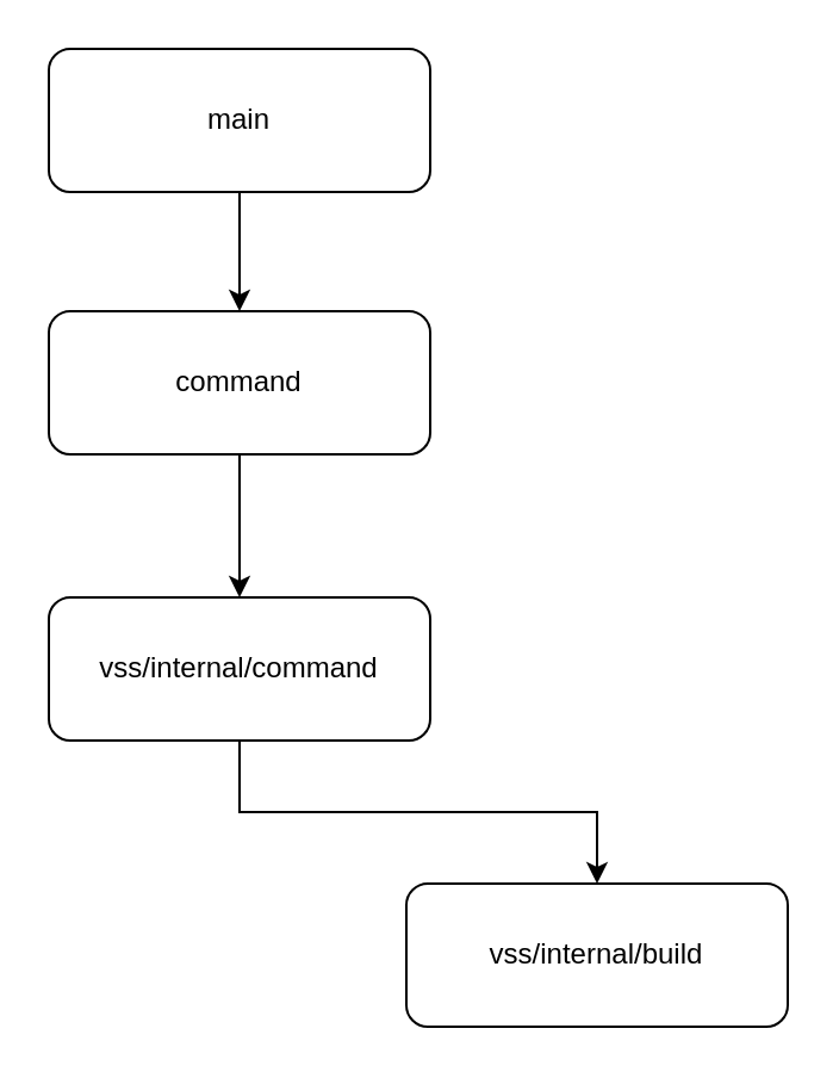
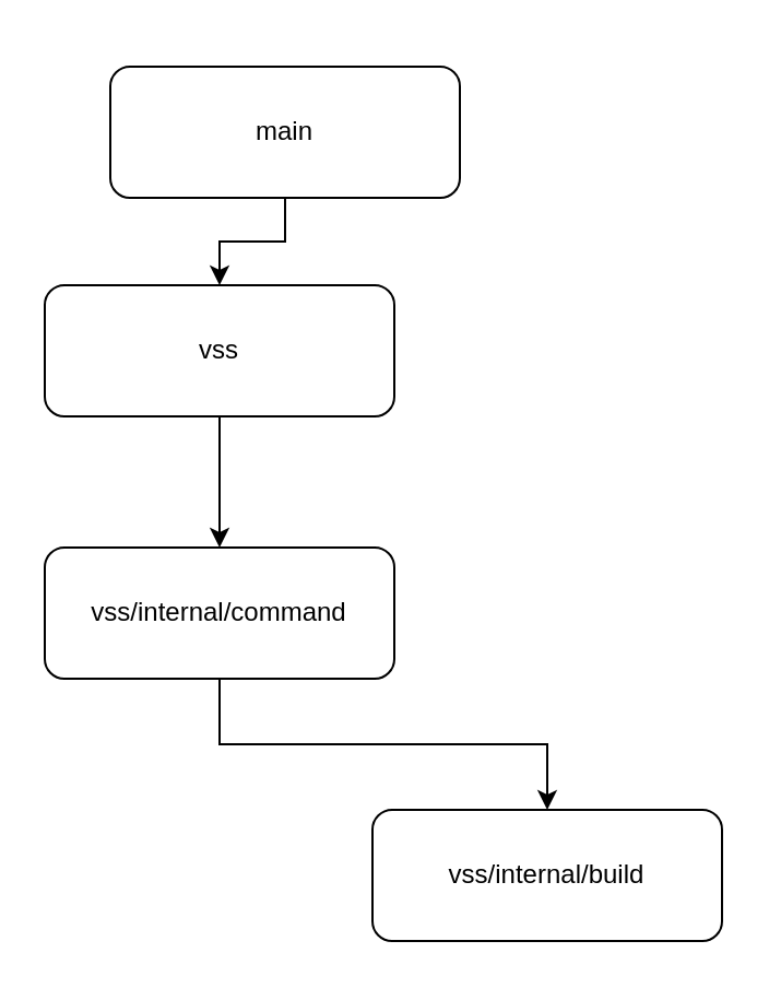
- <mxCell id="3" value="main" style="rounded=1;whiteSpace=wrap;html=1;" vertex="1" parent="1"><mxGeometry x="20" y="20" width="160" height="60" as="geometry" /></mxCell>
+ <mxCell id="3" value="main" style="rounded=1;whiteSpace=wrap;html=1;" vertex="1" parent="1"><mxGeometry x="50" y="30" width="160" height="60" as="geometry" /></mxCell>
- <mxCell id="5" value="command" style="rounded=1;whiteSpace=wrap;html=1;" vertex="1" parent="1"><mxGeometry x="20" y="130" width="160" height="60" as="geometry" /></mxCell>
+ <mxCell id="5" value="vss" style="rounded=1;whiteSpace=wrap;html=1;" vertex="1" parent="1"><mxGeometry x="20" y="130" width="160" height="60" as="geometry" /></mxCell>
